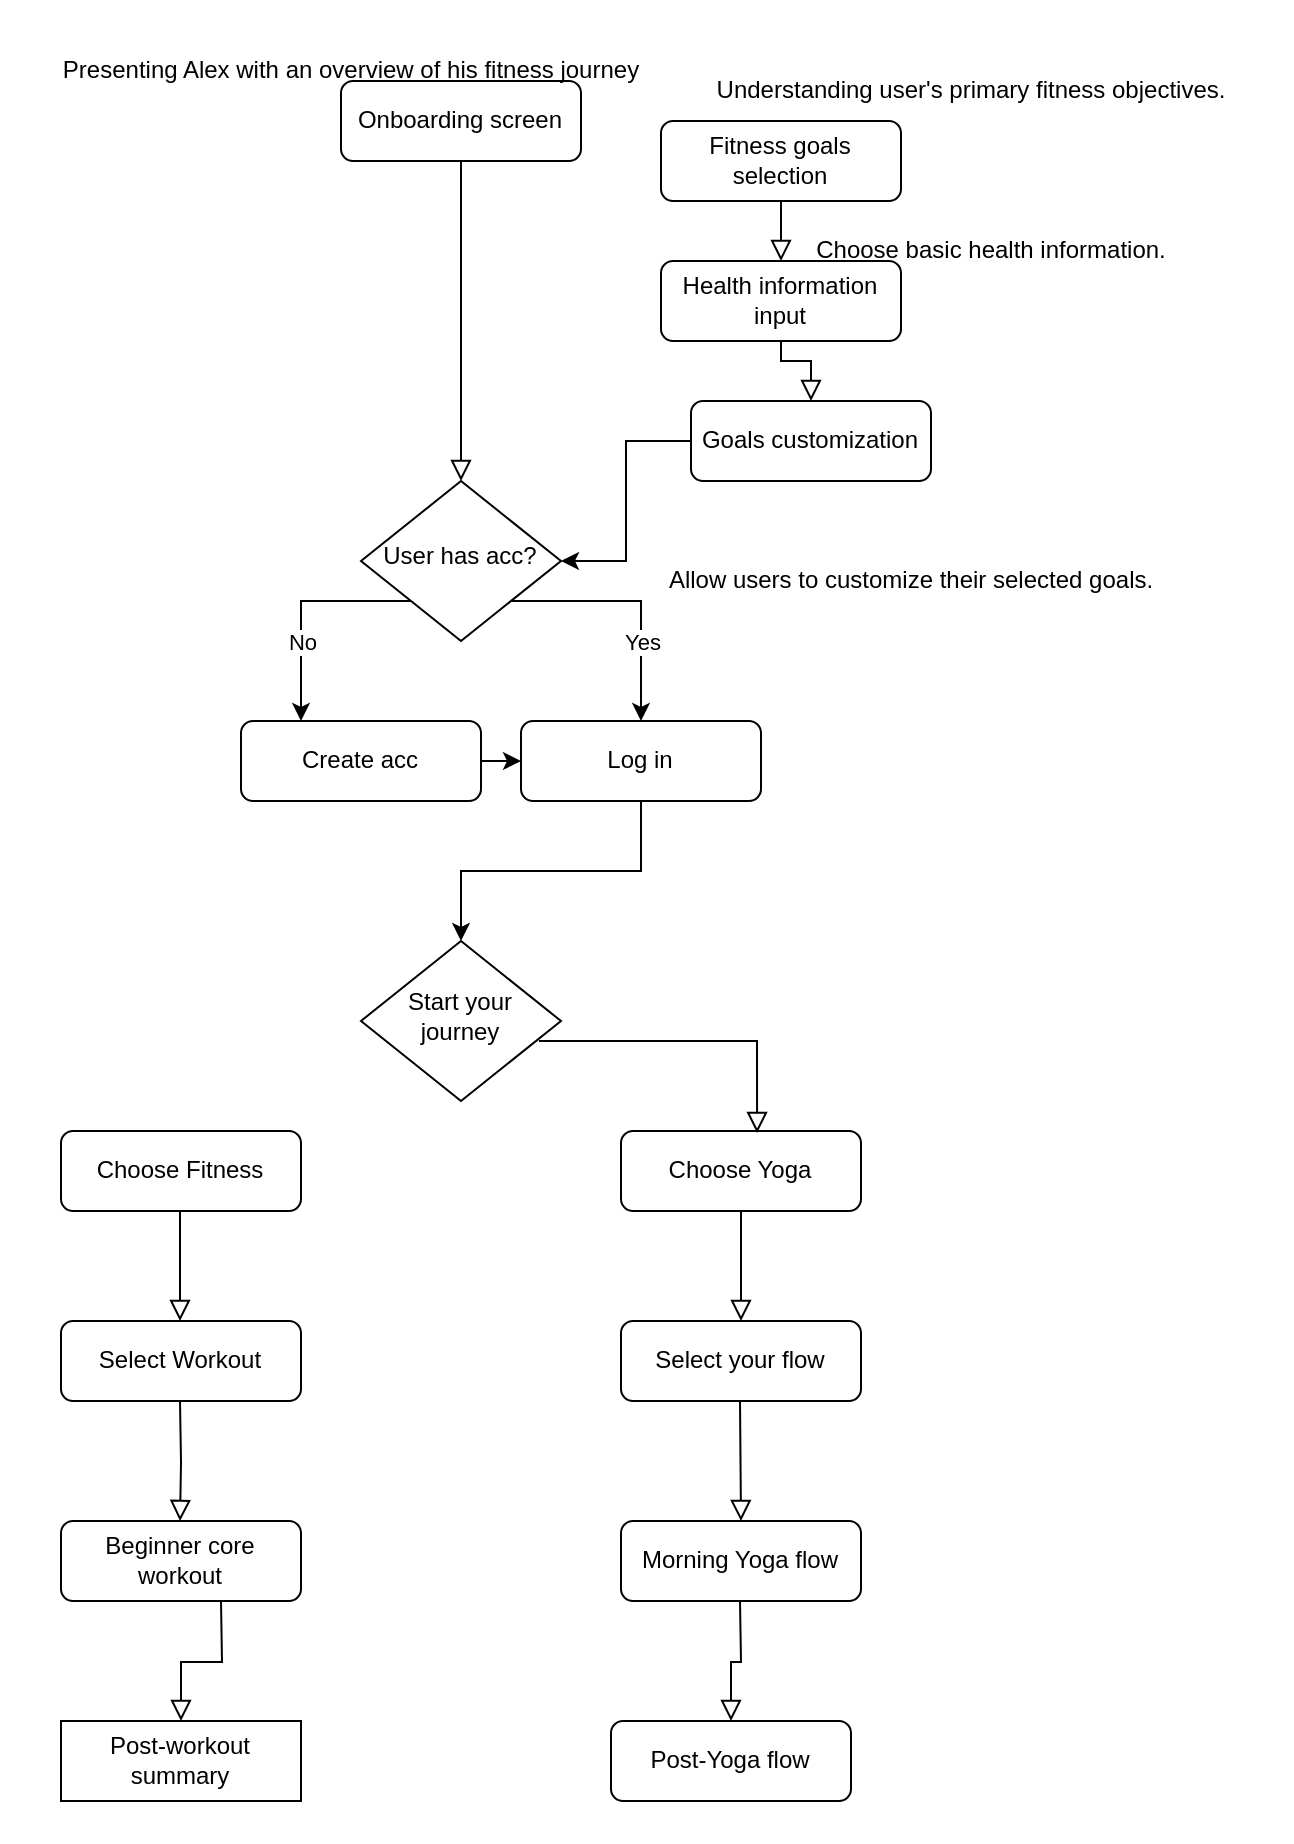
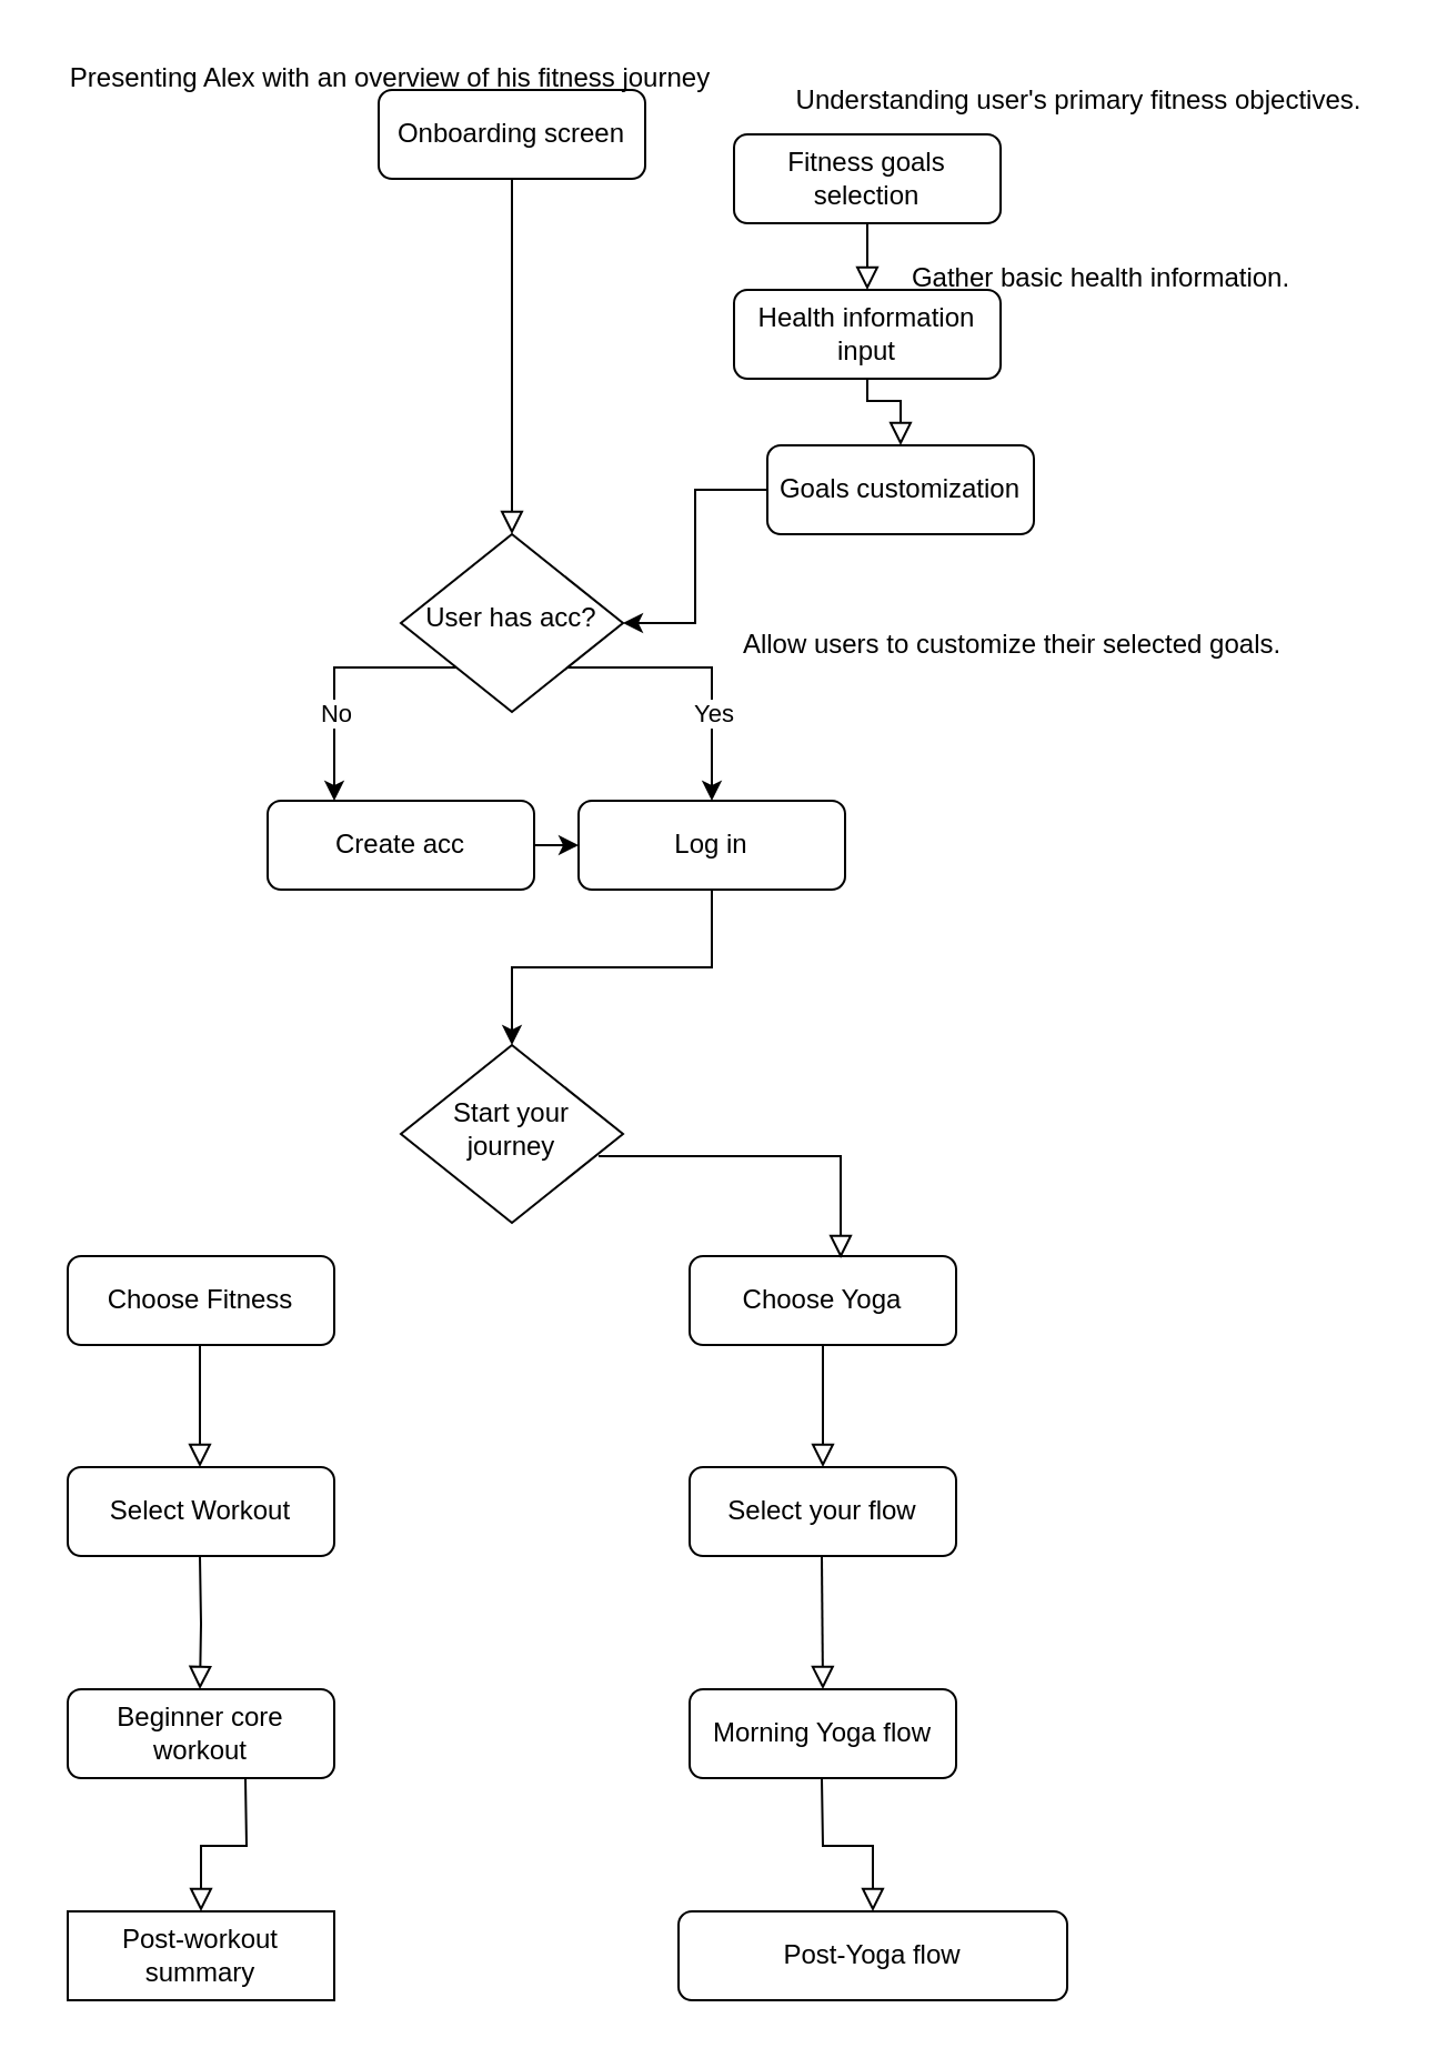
- <mxCell id="20" value="Choose basic health information." style="text;html=1;align=center;verticalAlign=middle;resizable=0;points=[];autosize=1;strokeColor=none;fillColor=none;" vertex="1" parent="1"><mxGeometry x="400" y="110" width="190" height="30" as="geometry" /></mxCell>
+ <mxCell id="20" value="Gather basic health information." style="text;html=1;align=center;verticalAlign=middle;resizable=0;points=[];autosize=1;strokeColor=none;fillColor=none;" vertex="1" parent="1"><mxGeometry x="400" y="110" width="190" height="30" as="geometry" /></mxCell>
- <mxCell id="32" value="Post-Yoga flow" style="rounded=1;whiteSpace=wrap;html=1;fontSize=12;glass=0;strokeWidth=1;shadow=0;" vertex="1" parent="1"><mxGeometry x="305" y="860" width="120" height="40" as="geometry" /></mxCell>
+ <mxCell id="32" value="Post-Yoga flow" style="rounded=1;whiteSpace=wrap;html=1;fontSize=12;glass=0;strokeWidth=1;shadow=0;" vertex="1" parent="1"><mxGeometry x="305" y="860" width="175" height="40" as="geometry" /></mxCell>
